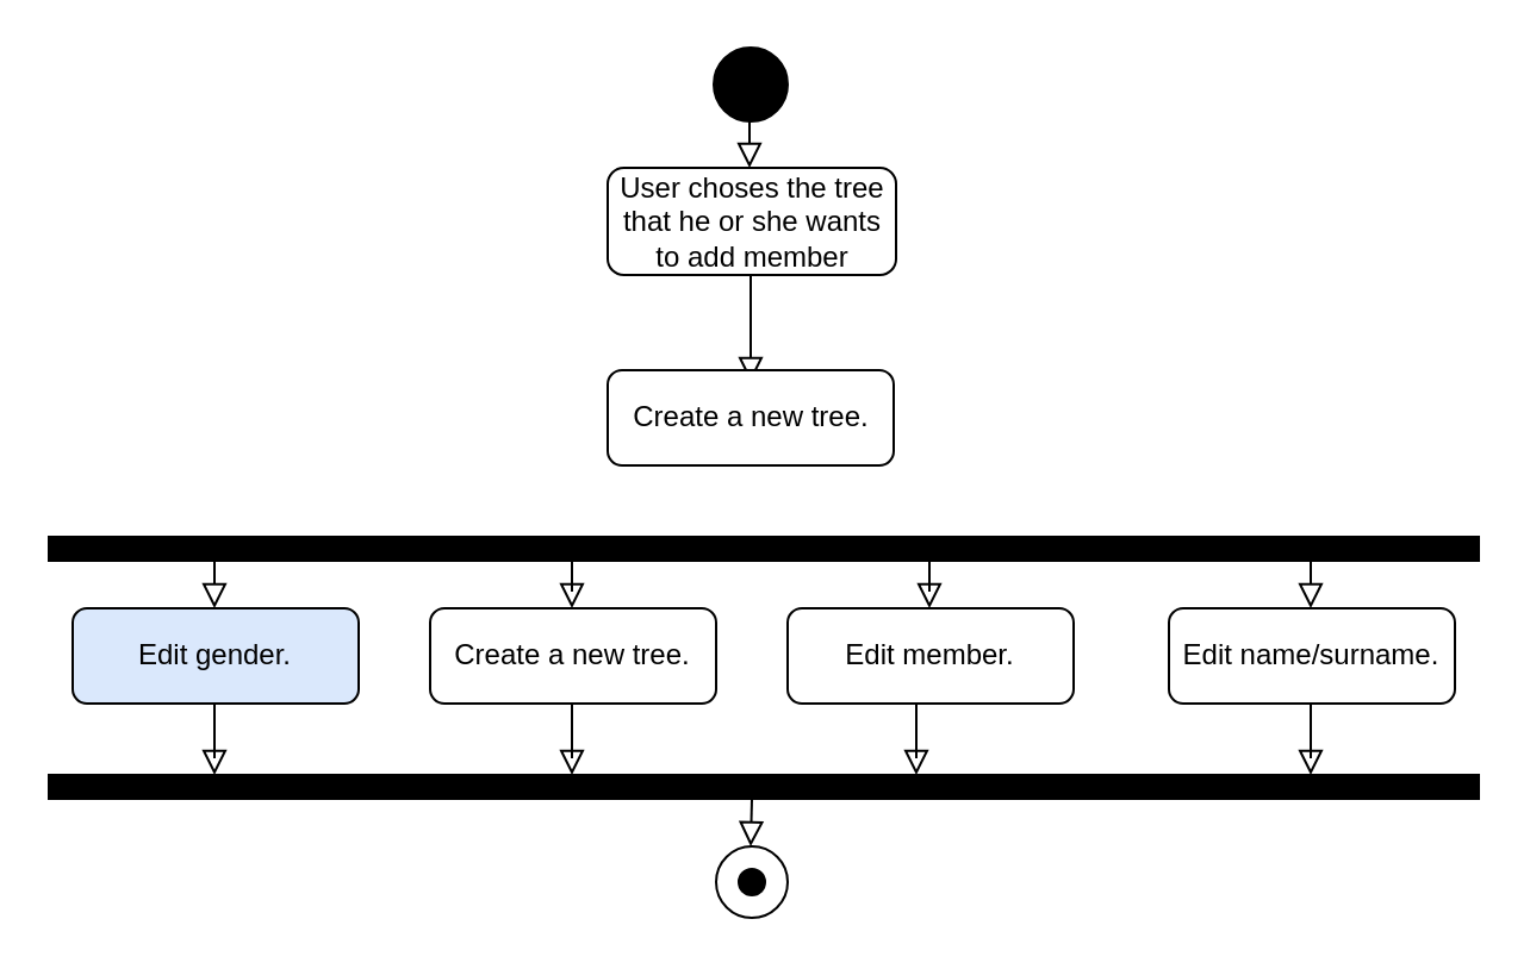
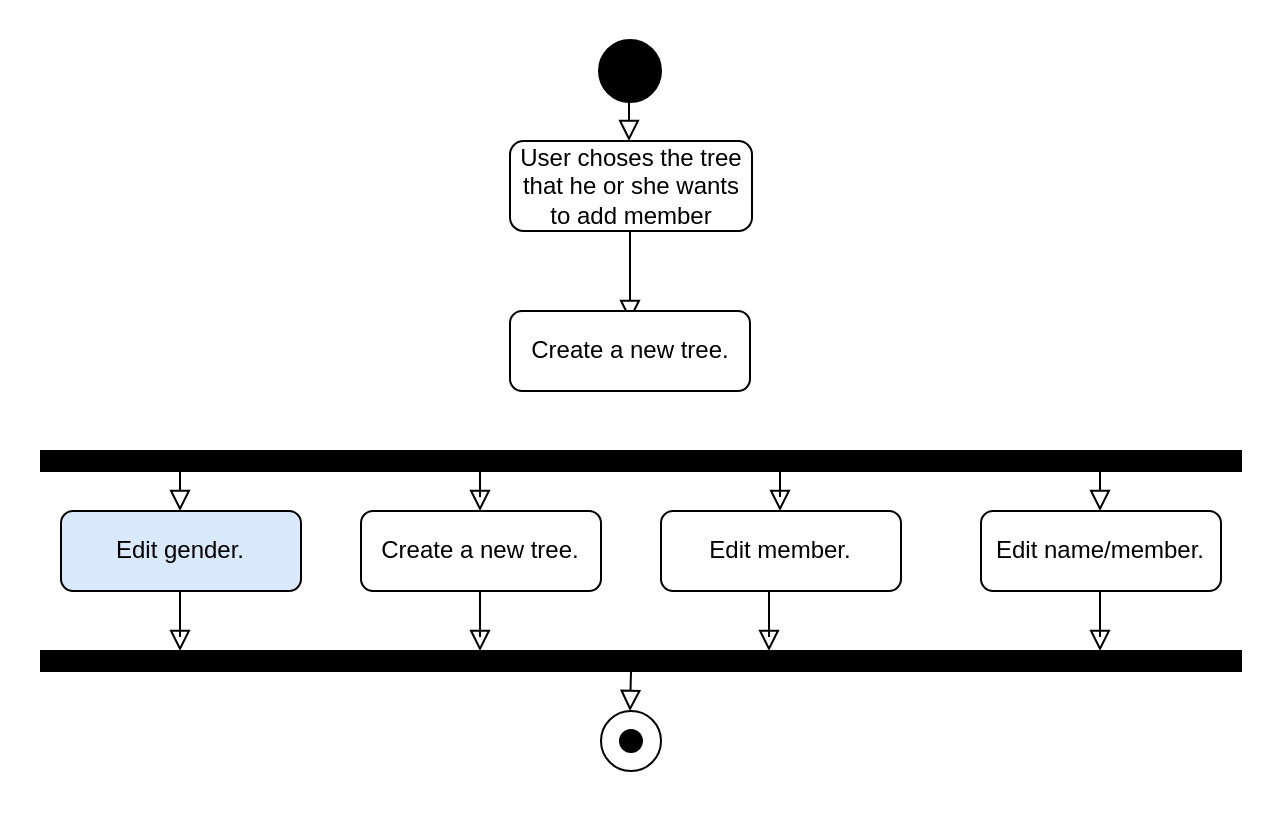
- <mxCell id="20" value="Edit name/surname." style="rounded=1;whiteSpace=wrap;html=1;fontSize=12;glass=0;strokeWidth=1;shadow=0;" vertex="1" parent="1"><mxGeometry x="490" y="255" width="120" height="40" as="geometry" /></mxCell>
+ <mxCell id="20" value="Edit name/member." style="rounded=1;whiteSpace=wrap;html=1;fontSize=12;glass=0;strokeWidth=1;shadow=0;" vertex="1" parent="1"><mxGeometry x="490" y="255" width="120" height="40" as="geometry" /></mxCell>
